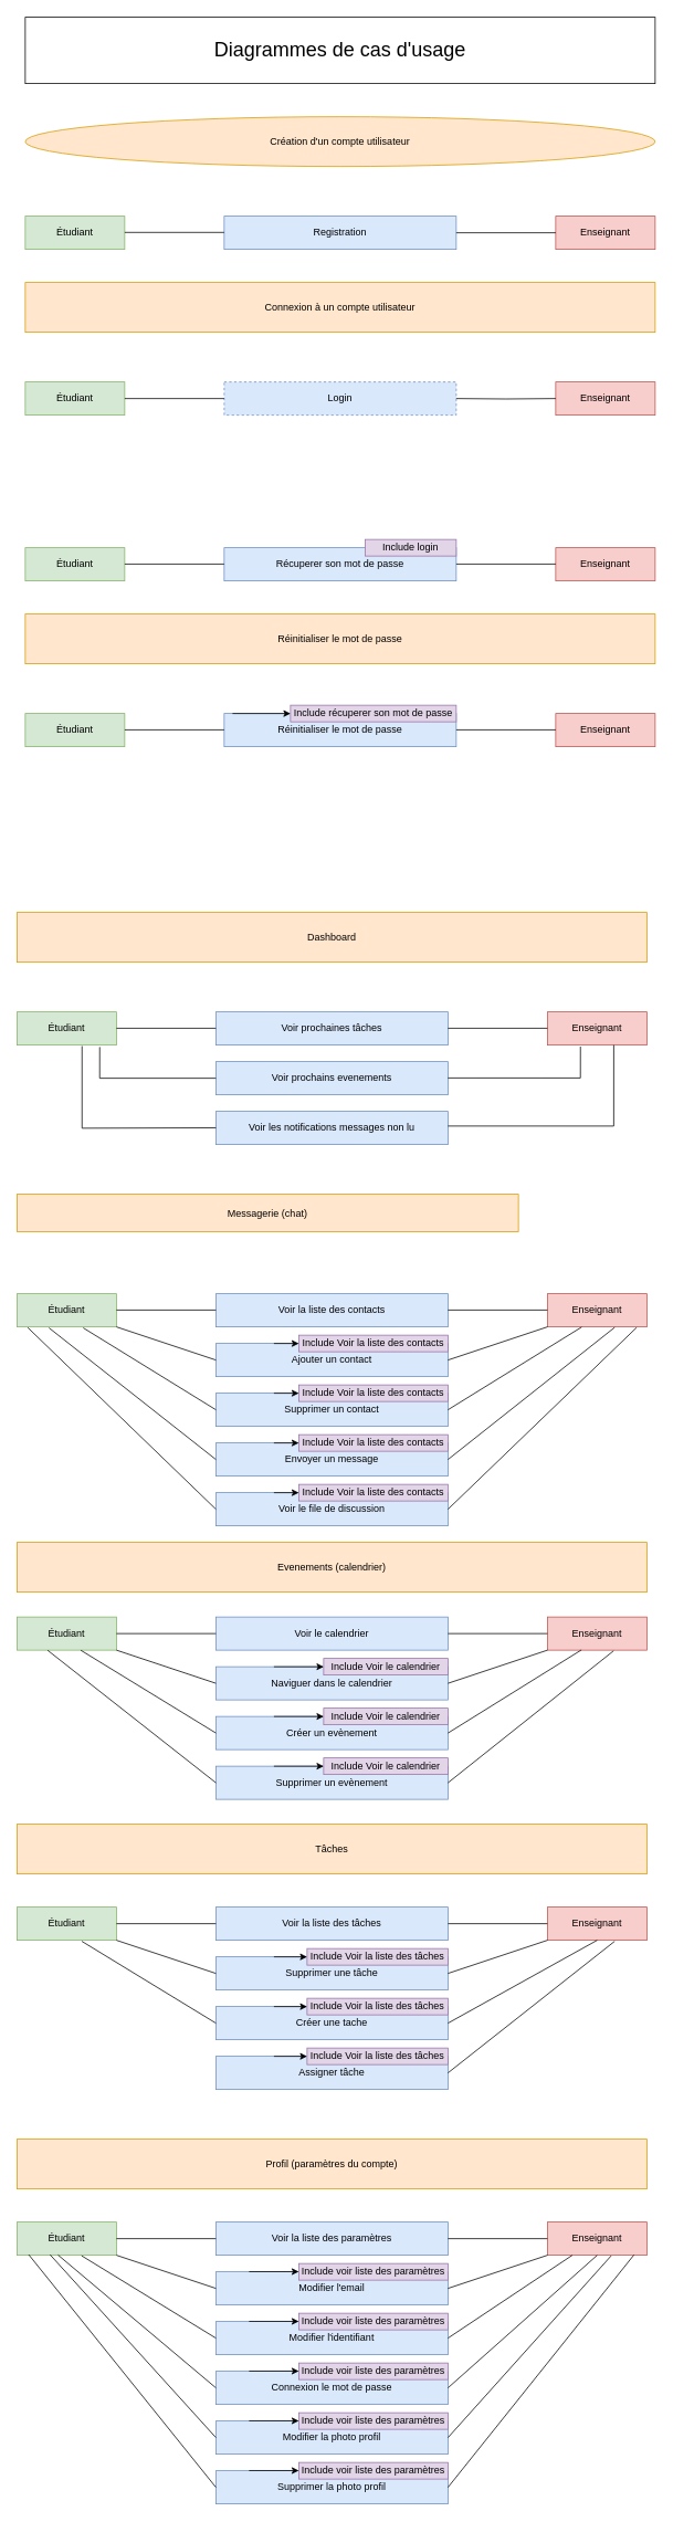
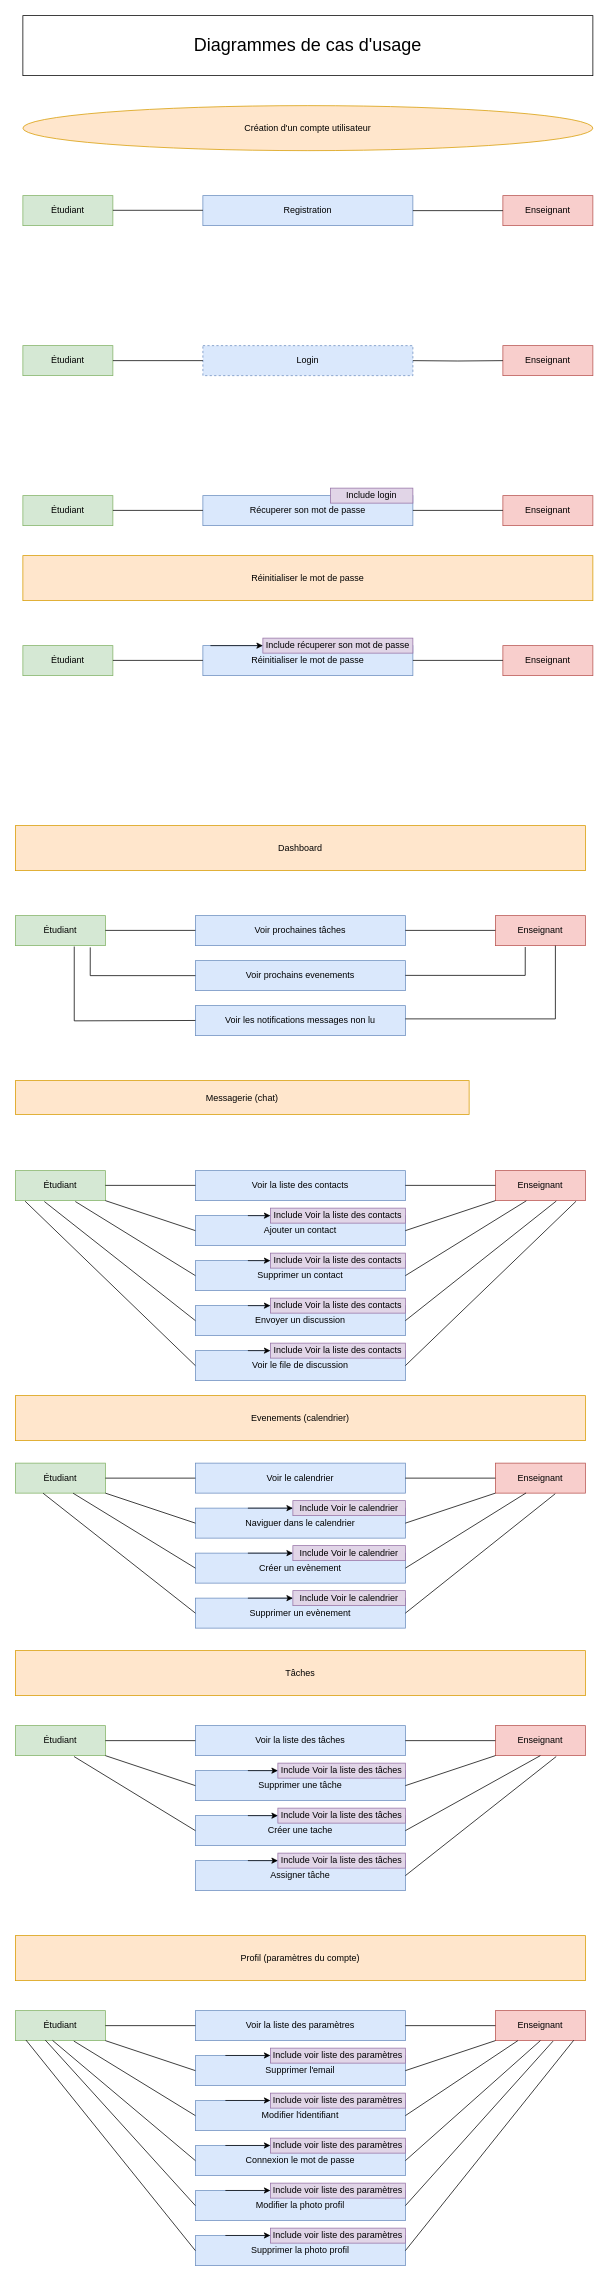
- <mxCell id="6" value="Connexion à un compte utilisateur" style="rounded=0;whiteSpace=wrap;html=1;fillColor=#ffe6cc;strokeColor=#d79b00;" parent="1" vertex="1"><mxGeometry x="30" y="340" width="760" height="60" as="geometry" /></mxCell>
- <mxCell id="28" value="Envoyer un message" style="rounded=0;whiteSpace=wrap;html=1;fillColor=#dae8fc;strokeColor=#6c8ebf;" parent="1" vertex="1"><mxGeometry x="260" y="1740" width="280" height="40" as="geometry" /></mxCell>
+ <mxCell id="28" value="Envoyer un discussion" style="rounded=0;whiteSpace=wrap;html=1;fillColor=#dae8fc;strokeColor=#6c8ebf;" parent="1" vertex="1"><mxGeometry x="260" y="1740" width="280" height="40" as="geometry" /></mxCell>
- <mxCell id="48" value="Modifier l'email" style="rounded=0;whiteSpace=wrap;html=1;fillColor=#dae8fc;strokeColor=#6c8ebf;" parent="1" vertex="1"><mxGeometry x="260" y="2740" width="280" height="40" as="geometry" /></mxCell>
+ <mxCell id="48" value="Supprimer l'email" style="rounded=0;whiteSpace=wrap;html=1;fillColor=#dae8fc;strokeColor=#6c8ebf;" parent="1" vertex="1"><mxGeometry x="260" y="2740" width="280" height="40" as="geometry" /></mxCell>
